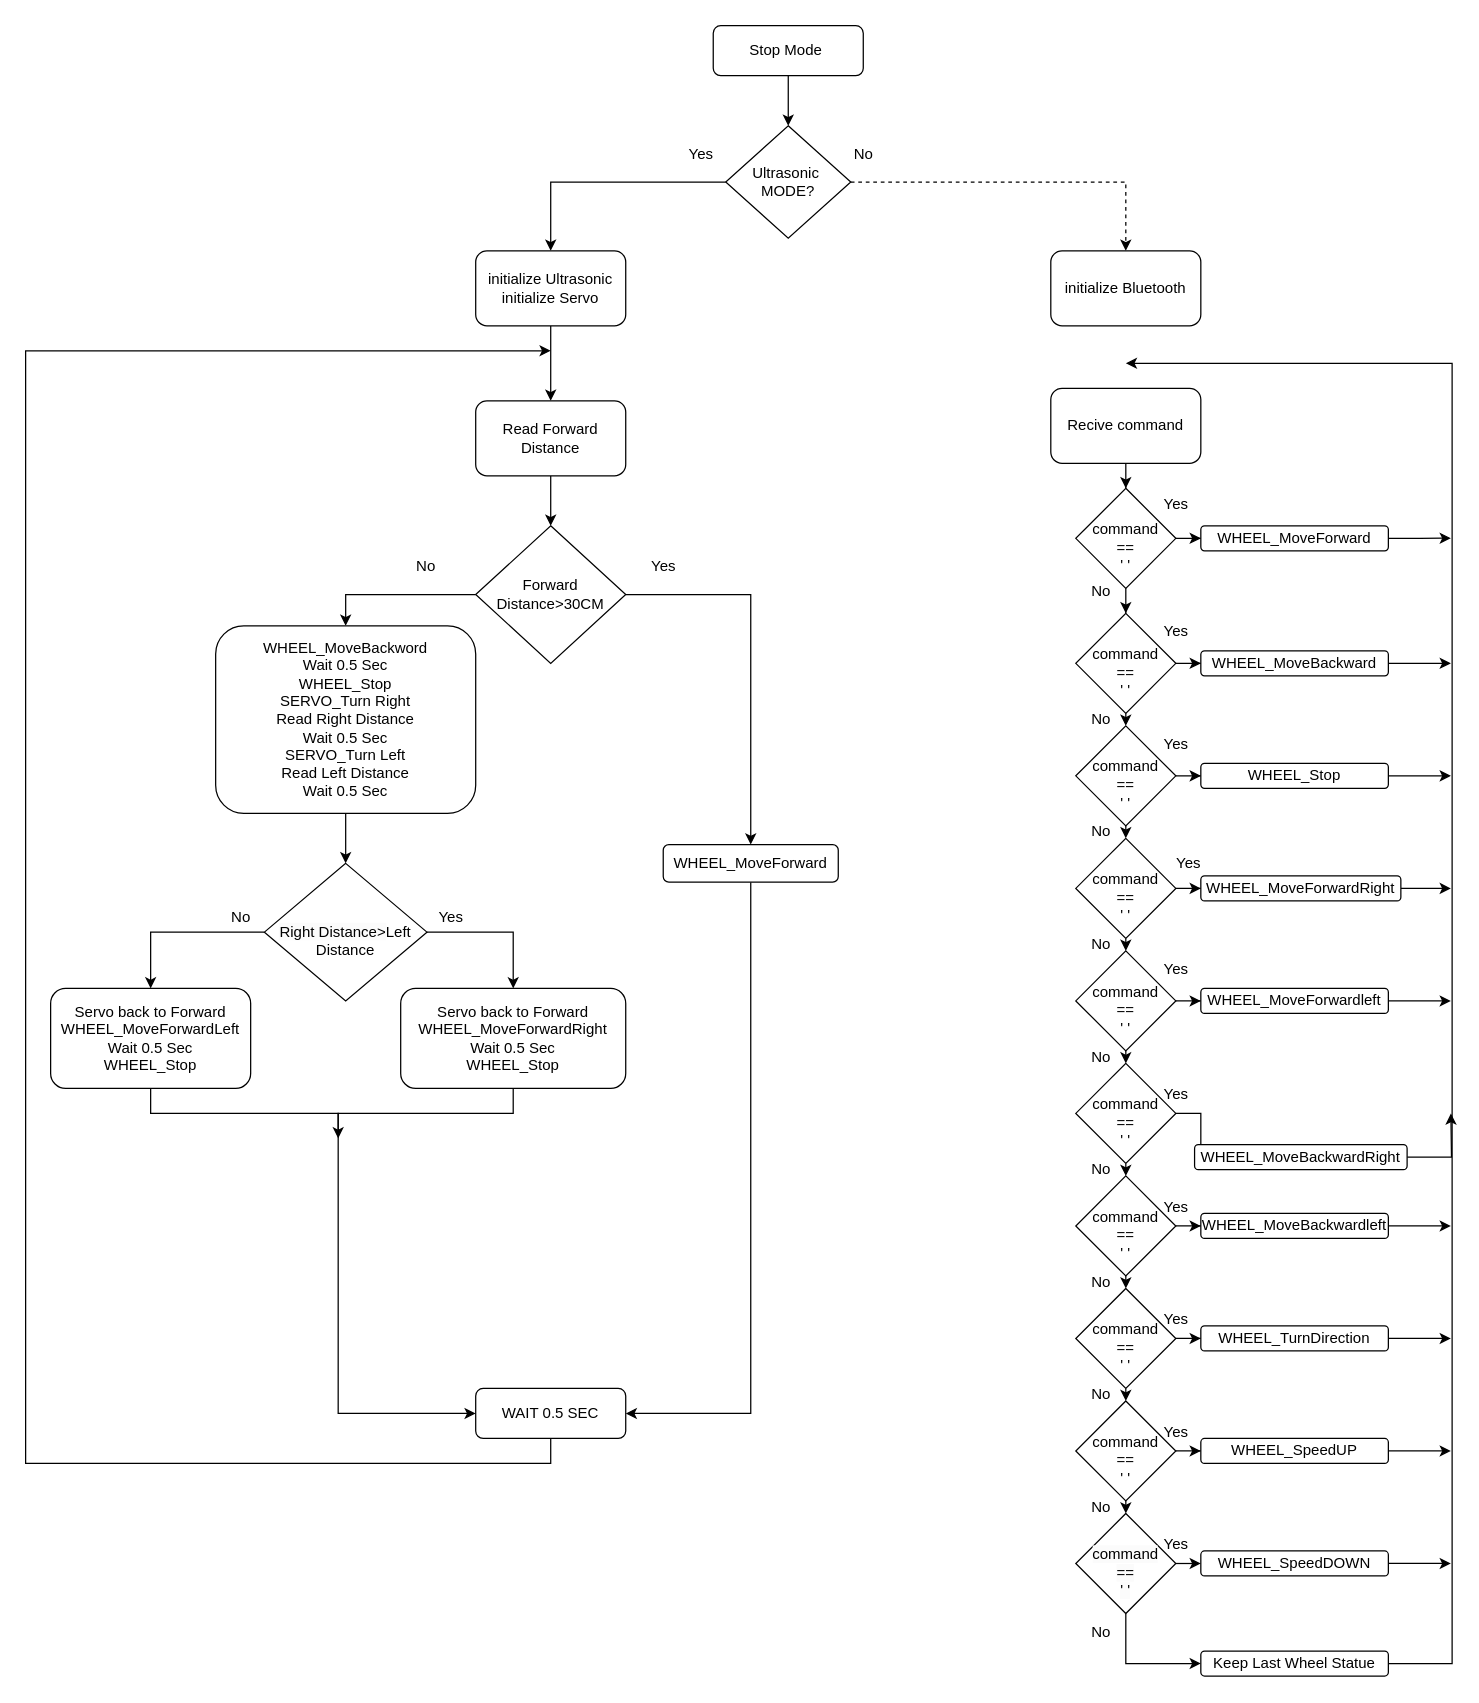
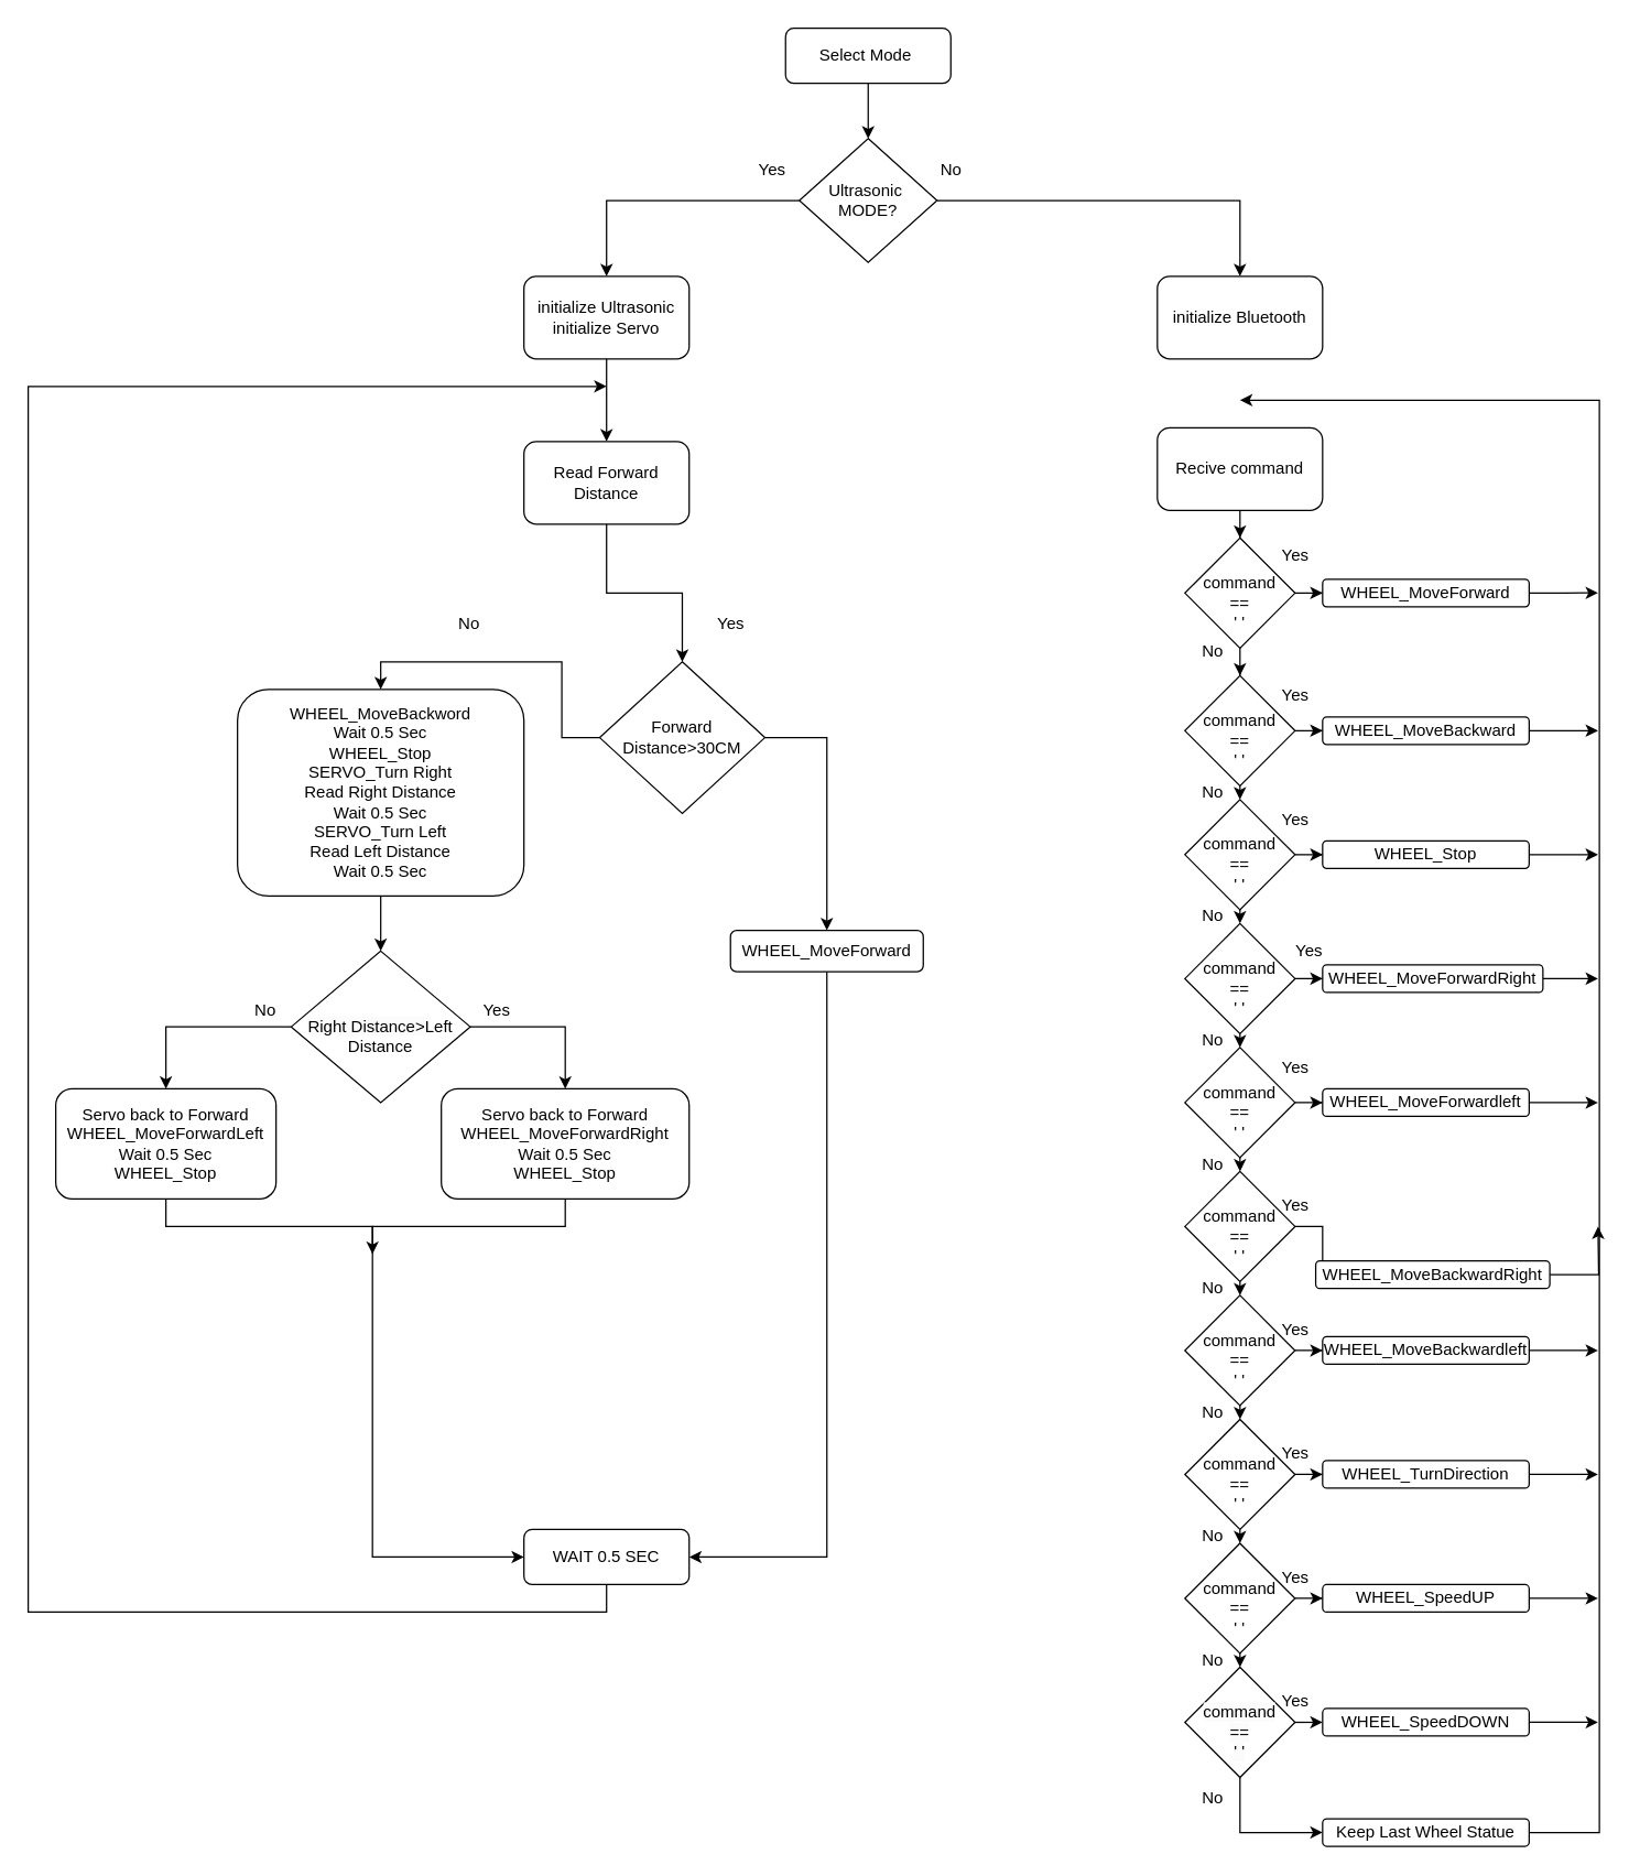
- <mxCell id="3" value="Stop Mode&amp;nbsp;" style="rounded=1;whiteSpace=wrap;html=1;fontSize=12;glass=0;strokeWidth=1;shadow=0;" parent="1" vertex="1"><mxGeometry x="570" y="20" width="120" height="40" as="geometry" /></mxCell>
+ <mxCell id="3" value="Select Mode&amp;nbsp;" style="rounded=1;whiteSpace=wrap;html=1;fontSize=12;glass=0;strokeWidth=1;shadow=0;" parent="1" vertex="1"><mxGeometry x="570" y="20" width="120" height="40" as="geometry" /></mxCell>
- <mxCell id="4" style="edgeStyle=orthogonalEdgeStyle;rounded=0;orthogonalLoop=1;jettySize=auto;html=1;exitX=1;exitY=0.5;exitDx=0;exitDy=0;entryX=0.5;entryY=0;entryDx=0;entryDy=0;dashed=1;" parent="1" source="6" target="54" edge="1"><mxGeometry relative="1" as="geometry" /></mxCell>
+ <mxCell id="4" style="edgeStyle=orthogonalEdgeStyle;rounded=0;orthogonalLoop=1;jettySize=auto;html=1;exitX=1;exitY=0.5;exitDx=0;exitDy=0;entryX=0.5;entryY=0;entryDx=0;entryDy=0;" parent="1" source="6" target="54" edge="1"><mxGeometry relative="1" as="geometry" /></mxCell>
- <mxCell id="61" value="Forward Distance&amp;gt;30CM" style="rhombus;whiteSpace=wrap;html=1;" parent="1" vertex="1"><mxGeometry x="380" y="420" width="120" height="110" as="geometry" /></mxCell>
+ <mxCell id="61" value="Forward Distance&amp;gt;30CM" style="rhombus;whiteSpace=wrap;html=1;" parent="1" vertex="1"><mxGeometry x="435" y="480" width="120" height="110" as="geometry" /></mxCell>
